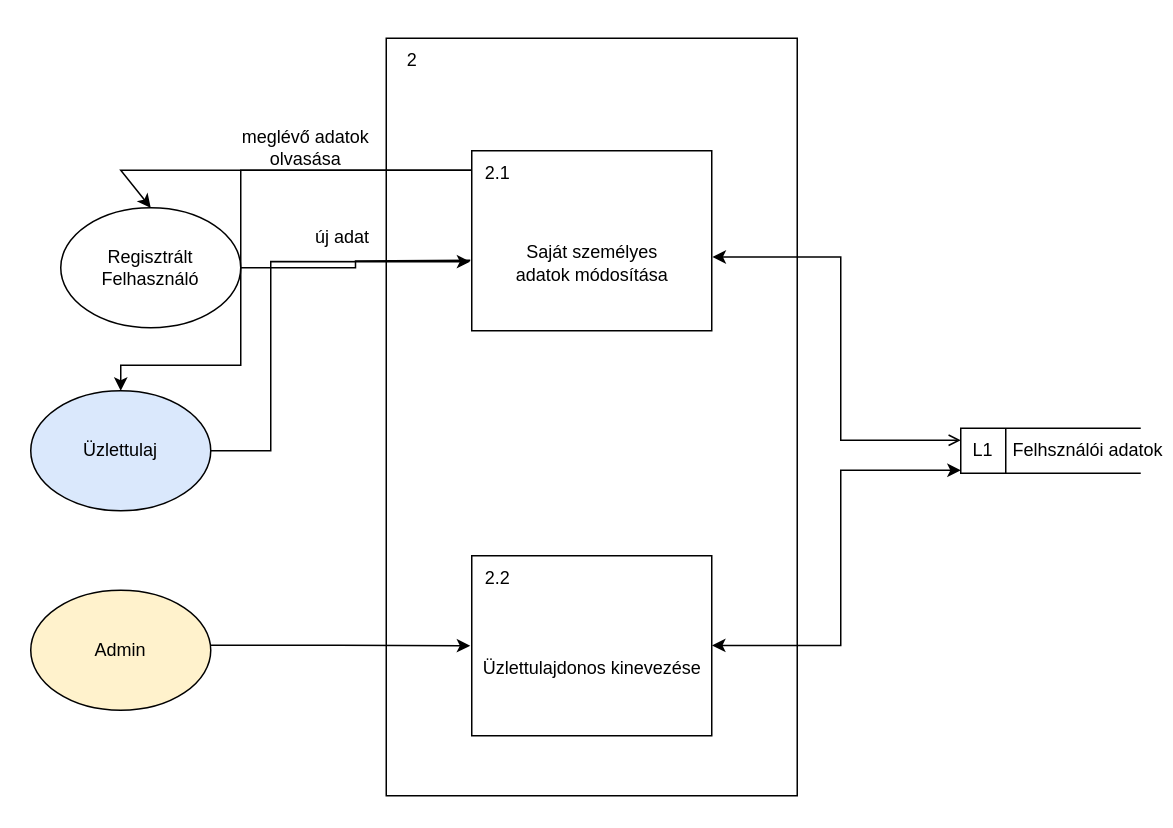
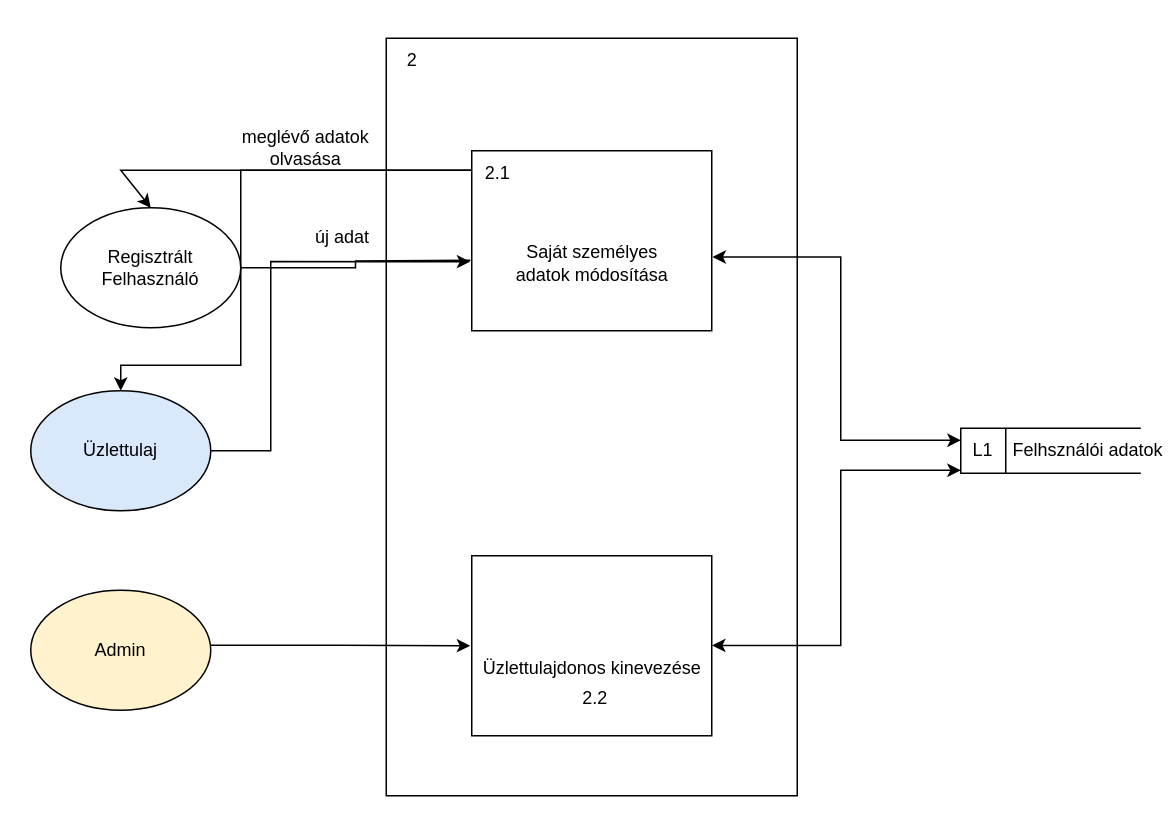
- <mxCell id="17" style="edgeStyle=orthogonalEdgeStyle;rounded=0;orthogonalLoop=1;jettySize=auto;html=1;startArrow=classic;startFill=1;movable=1;resizable=1;rotatable=1;deletable=1;editable=1;locked=0;connectable=1;exitX=1.003;exitY=0.59;exitDx=0;exitDy=0;exitPerimeter=0;entryX=0;entryY=0.267;entryDx=0;entryDy=0;entryPerimeter=0;endArrow=open;" parent="1" source="5" edge="1" target="11"><mxGeometry relative="1" as="geometry"><mxPoint x="560" y="173" as="sourcePoint" /><mxPoint x="630" y="293" as="targetPoint" /><Array as="points"><mxPoint x="560" y="171" /><mxPoint x="560" y="293" /></Array></mxGeometry></mxCell>
+ <mxCell id="17" style="edgeStyle=orthogonalEdgeStyle;rounded=0;orthogonalLoop=1;jettySize=auto;html=1;startArrow=classic;startFill=1;movable=1;resizable=1;rotatable=1;deletable=1;editable=1;locked=0;connectable=1;exitX=1.003;exitY=0.59;exitDx=0;exitDy=0;exitPerimeter=0;entryX=0;entryY=0.267;entryDx=0;entryDy=0;entryPerimeter=0;" parent="1" source="5" edge="1" target="11"><mxGeometry relative="1" as="geometry"><mxPoint x="560" y="173" as="sourcePoint" /><mxPoint x="630" y="293" as="targetPoint" /><Array as="points"><mxPoint x="560" y="171" /><mxPoint x="560" y="293" /></Array></mxGeometry></mxCell>
- <mxCell id="9" value="2.2" style="text;html=1;strokeColor=none;fillColor=none;align=center;verticalAlign=middle;whiteSpace=wrap;rounded=0;connectable=0;allowArrows=0;editable=1;movable=0;resizable=0;rotatable=0;deletable=0;locked=0;cloneable=0;" parent="8" vertex="1"><mxGeometry width="35" height="30" as="geometry" /></mxCell>
+ <mxCell id="9" value="2.2" style="text;html=1;strokeColor=none;fillColor=none;align=center;verticalAlign=middle;whiteSpace=wrap;rounded=0;connectable=0;allowArrows=0;editable=1;movable=0;resizable=0;rotatable=0;deletable=0;locked=0;cloneable=0;" parent="8" vertex="1"><mxGeometry x="65" y="80" width="35" height="30" as="geometry" /></mxCell>
